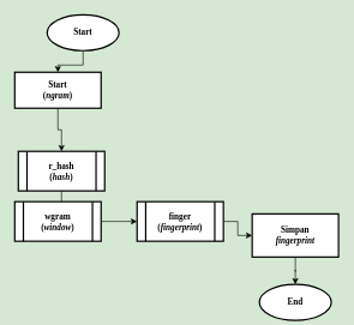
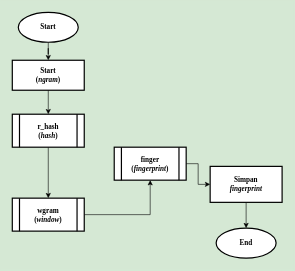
- <mxCell id="3" value="&lt;font face=&quot;Times New Roman&quot;&gt;&lt;b&gt;Start&lt;/b&gt;&lt;/font&gt;" style="strokeWidth=2;html=1;shape=mxgraph.flowchart.start_1;whiteSpace=wrap;" parent="1" vertex="1"><mxGeometry x="65" y="20" width="100" height="50" as="geometry" /></mxCell>
+ <mxCell id="3" value="&lt;font face=&quot;Times New Roman&quot;&gt;&lt;b&gt;Start&lt;/b&gt;&lt;/font&gt;" style="strokeWidth=2;html=1;shape=mxgraph.flowchart.start_1;whiteSpace=wrap;" parent="1" vertex="1"><mxGeometry x="30" y="20" width="100" height="50" as="geometry" /></mxCell>
- <mxCell id="8" value="&lt;b style=&quot;font-family: &amp;#34;times new roman&amp;#34;&quot;&gt;r_hash&lt;/b&gt;&lt;b style=&quot;font-family: &amp;#34;times new roman&amp;#34;&quot;&gt;&lt;br&gt;(&lt;i&gt;hash&lt;/i&gt;)&lt;/b&gt;" style="shape=process;whiteSpace=wrap;html=1;backgroundOutline=1;strokeWidth=2;" vertex="1" parent="1"><mxGeometry x="25" y="210" width="120" height="55" as="geometry" /></mxCell>
+ <mxCell id="8" value="&lt;b style=&quot;font-family: &amp;#34;times new roman&amp;#34;&quot;&gt;r_hash&lt;/b&gt;&lt;b style=&quot;font-family: &amp;#34;times new roman&amp;#34;&quot;&gt;&lt;br&gt;(&lt;i&gt;hash&lt;/i&gt;)&lt;/b&gt;" style="shape=process;whiteSpace=wrap;html=1;backgroundOutline=1;strokeWidth=2;" vertex="1" parent="1"><mxGeometry x="20" y="190" width="120" height="55" as="geometry" /></mxCell>
- <mxCell id="10" value="&lt;b style=&quot;font-family: &amp;#34;times new roman&amp;#34;&quot;&gt;wgram&lt;/b&gt;&lt;b style=&quot;font-family: &amp;#34;times new roman&amp;#34;&quot;&gt;&lt;br&gt;(&lt;i&gt;window&lt;/i&gt;)&lt;/b&gt;" style="shape=process;whiteSpace=wrap;html=1;backgroundOutline=1;strokeWidth=2;" vertex="1" parent="1"><mxGeometry x="20" y="280" width="120" height="55" as="geometry" /></mxCell>
+ <mxCell id="10" value="&lt;b style=&quot;font-family: &amp;#34;times new roman&amp;#34;&quot;&gt;wgram&lt;/b&gt;&lt;b style=&quot;font-family: &amp;#34;times new roman&amp;#34;&quot;&gt;&lt;br&gt;(&lt;i&gt;window&lt;/i&gt;)&lt;/b&gt;" style="shape=process;whiteSpace=wrap;html=1;backgroundOutline=1;strokeWidth=2;" vertex="1" parent="1"><mxGeometry x="20" y="330" width="120" height="55" as="geometry" /></mxCell>
- <mxCell id="12" value="&lt;b style=&quot;font-family: &amp;#34;times new roman&amp;#34;&quot;&gt;finger&lt;/b&gt;&lt;b style=&quot;font-family: &amp;#34;times new roman&amp;#34;&quot;&gt;&lt;br&gt;(&lt;i&gt;fingerprint&lt;/i&gt;)&lt;/b&gt;" style="shape=process;whiteSpace=wrap;html=1;backgroundOutline=1;strokeWidth=2;" vertex="1" parent="1"><mxGeometry x="190" y="280" width="120" height="55" as="geometry" /></mxCell>
+ <mxCell id="12" value="&lt;b style=&quot;font-family: &amp;#34;times new roman&amp;#34;&quot;&gt;finger&lt;/b&gt;&lt;b style=&quot;font-family: &amp;#34;times new roman&amp;#34;&quot;&gt;&lt;br&gt;(&lt;i&gt;fingerprint&lt;/i&gt;)&lt;/b&gt;" style="shape=process;whiteSpace=wrap;html=1;backgroundOutline=1;strokeWidth=2;" vertex="1" parent="1"><mxGeometry x="190" y="245" width="120" height="55" as="geometry" /></mxCell>
- <mxCell id="14" value="&lt;span style=&quot;font-family: &amp;#34;times new roman&amp;#34;&quot;&gt;&lt;b&gt;Simpan&lt;/b&gt;&lt;br&gt;&lt;b&gt;&lt;i&gt;fingerprint&lt;/i&gt;&lt;/b&gt;&lt;br&gt;&lt;/span&gt;" style="whiteSpace=wrap;html=1;strokeWidth=2;" vertex="1" parent="1"><mxGeometry x="350" y="297" width="120" height="60" as="geometry" /></mxCell>
+ <mxCell id="14" value="&lt;span style=&quot;font-family: &amp;#34;times new roman&amp;#34;&quot;&gt;&lt;b&gt;Simpan&lt;/b&gt;&lt;br&gt;&lt;b&gt;&lt;i&gt;fingerprint&lt;/i&gt;&lt;/b&gt;&lt;br&gt;&lt;/span&gt;" style="whiteSpace=wrap;html=1;strokeWidth=2;" vertex="1" parent="1"><mxGeometry x="350" y="277" width="120" height="60" as="geometry" /></mxCell>
- <mxCell id="6" value="&lt;font face=&quot;Times New Roman&quot;&gt;&lt;b&gt;End&lt;/b&gt;&lt;/font&gt;" style="strokeWidth=2;html=1;shape=mxgraph.flowchart.start_1;whiteSpace=wrap;" parent="1" vertex="1"><mxGeometry x="360" y="395" width="100" height="50" as="geometry" /></mxCell>
+ <mxCell id="6" value="&lt;font face=&quot;Times New Roman&quot;&gt;&lt;b&gt;End&lt;/b&gt;&lt;/font&gt;" style="strokeWidth=2;html=1;shape=mxgraph.flowchart.start_1;whiteSpace=wrap;" parent="1" vertex="1"><mxGeometry x="360" y="380" width="100" height="50" as="geometry" /></mxCell>
